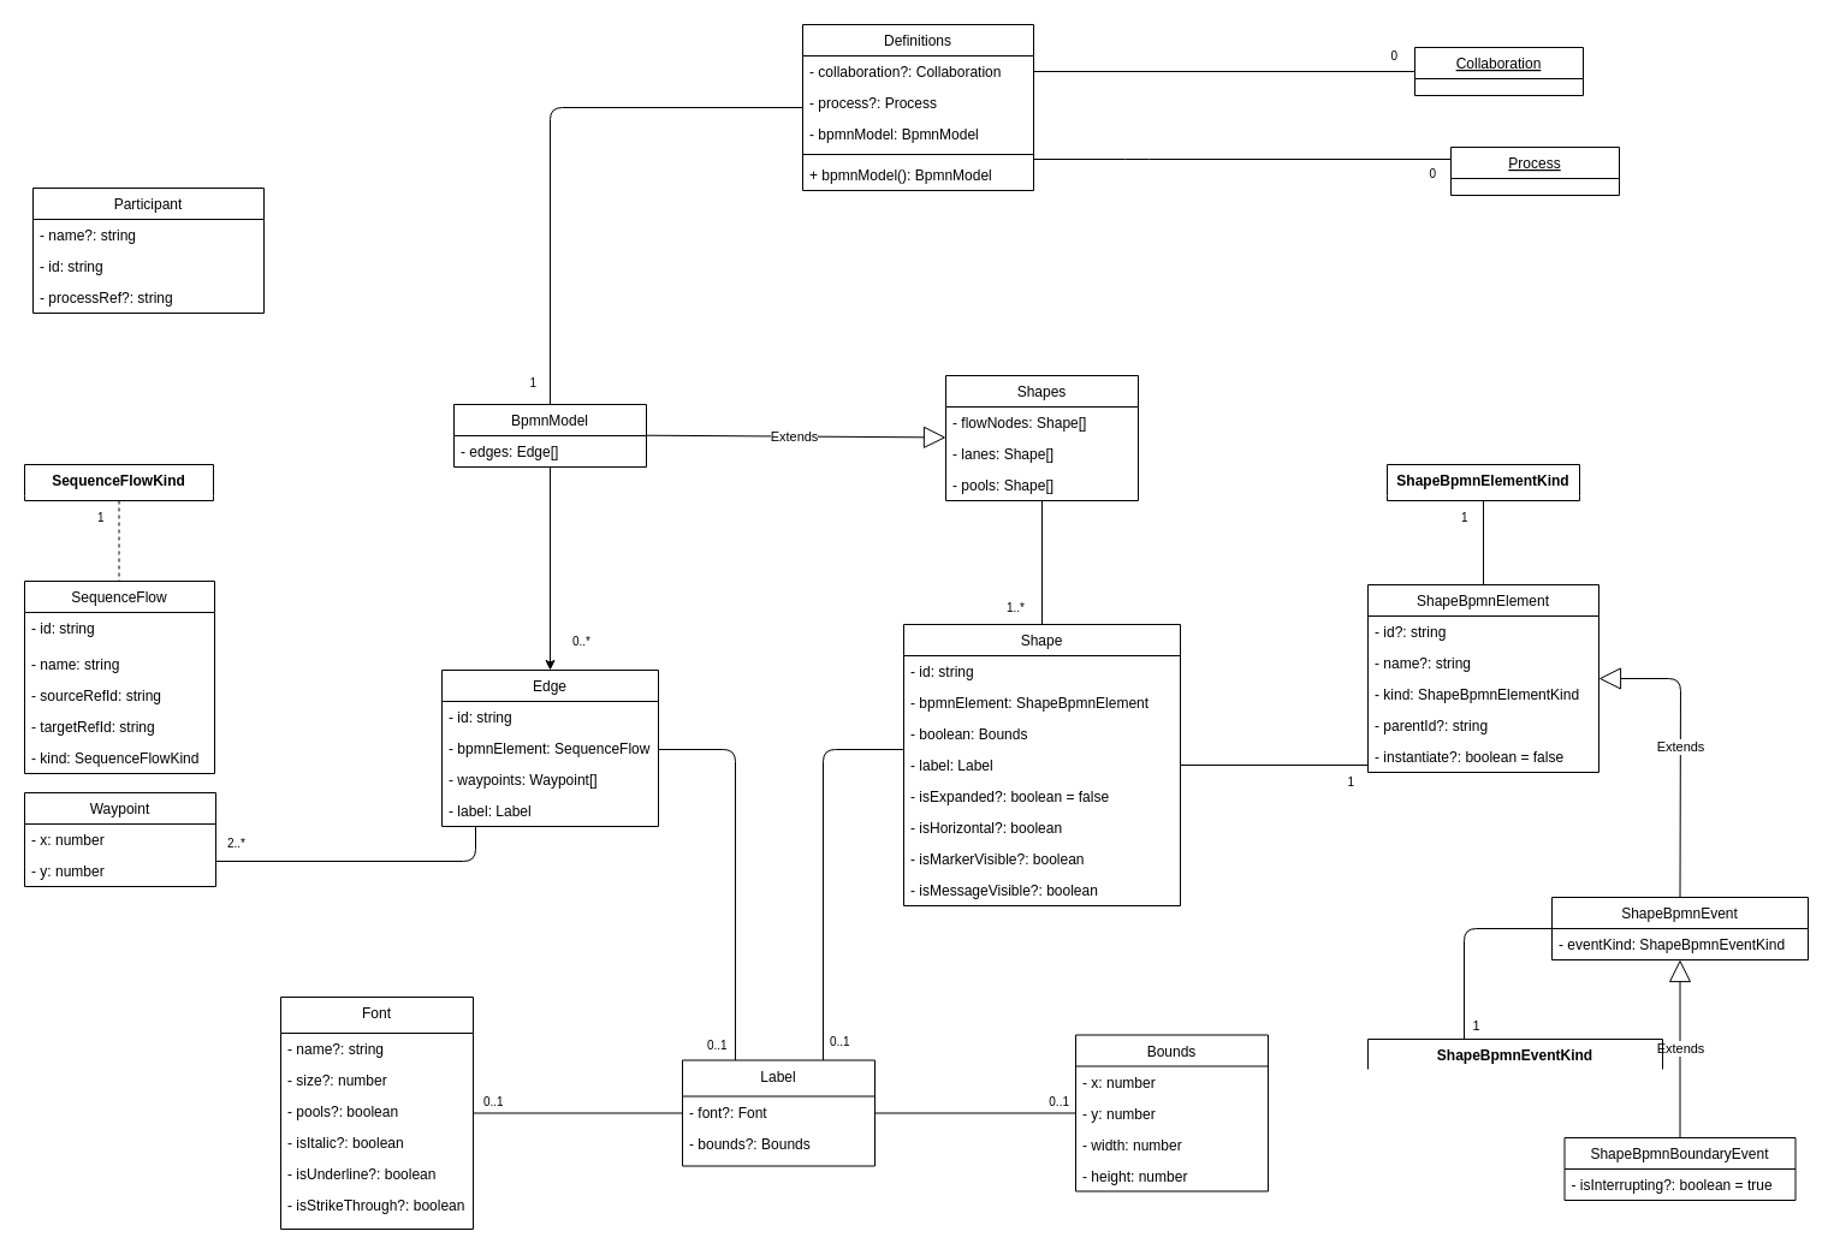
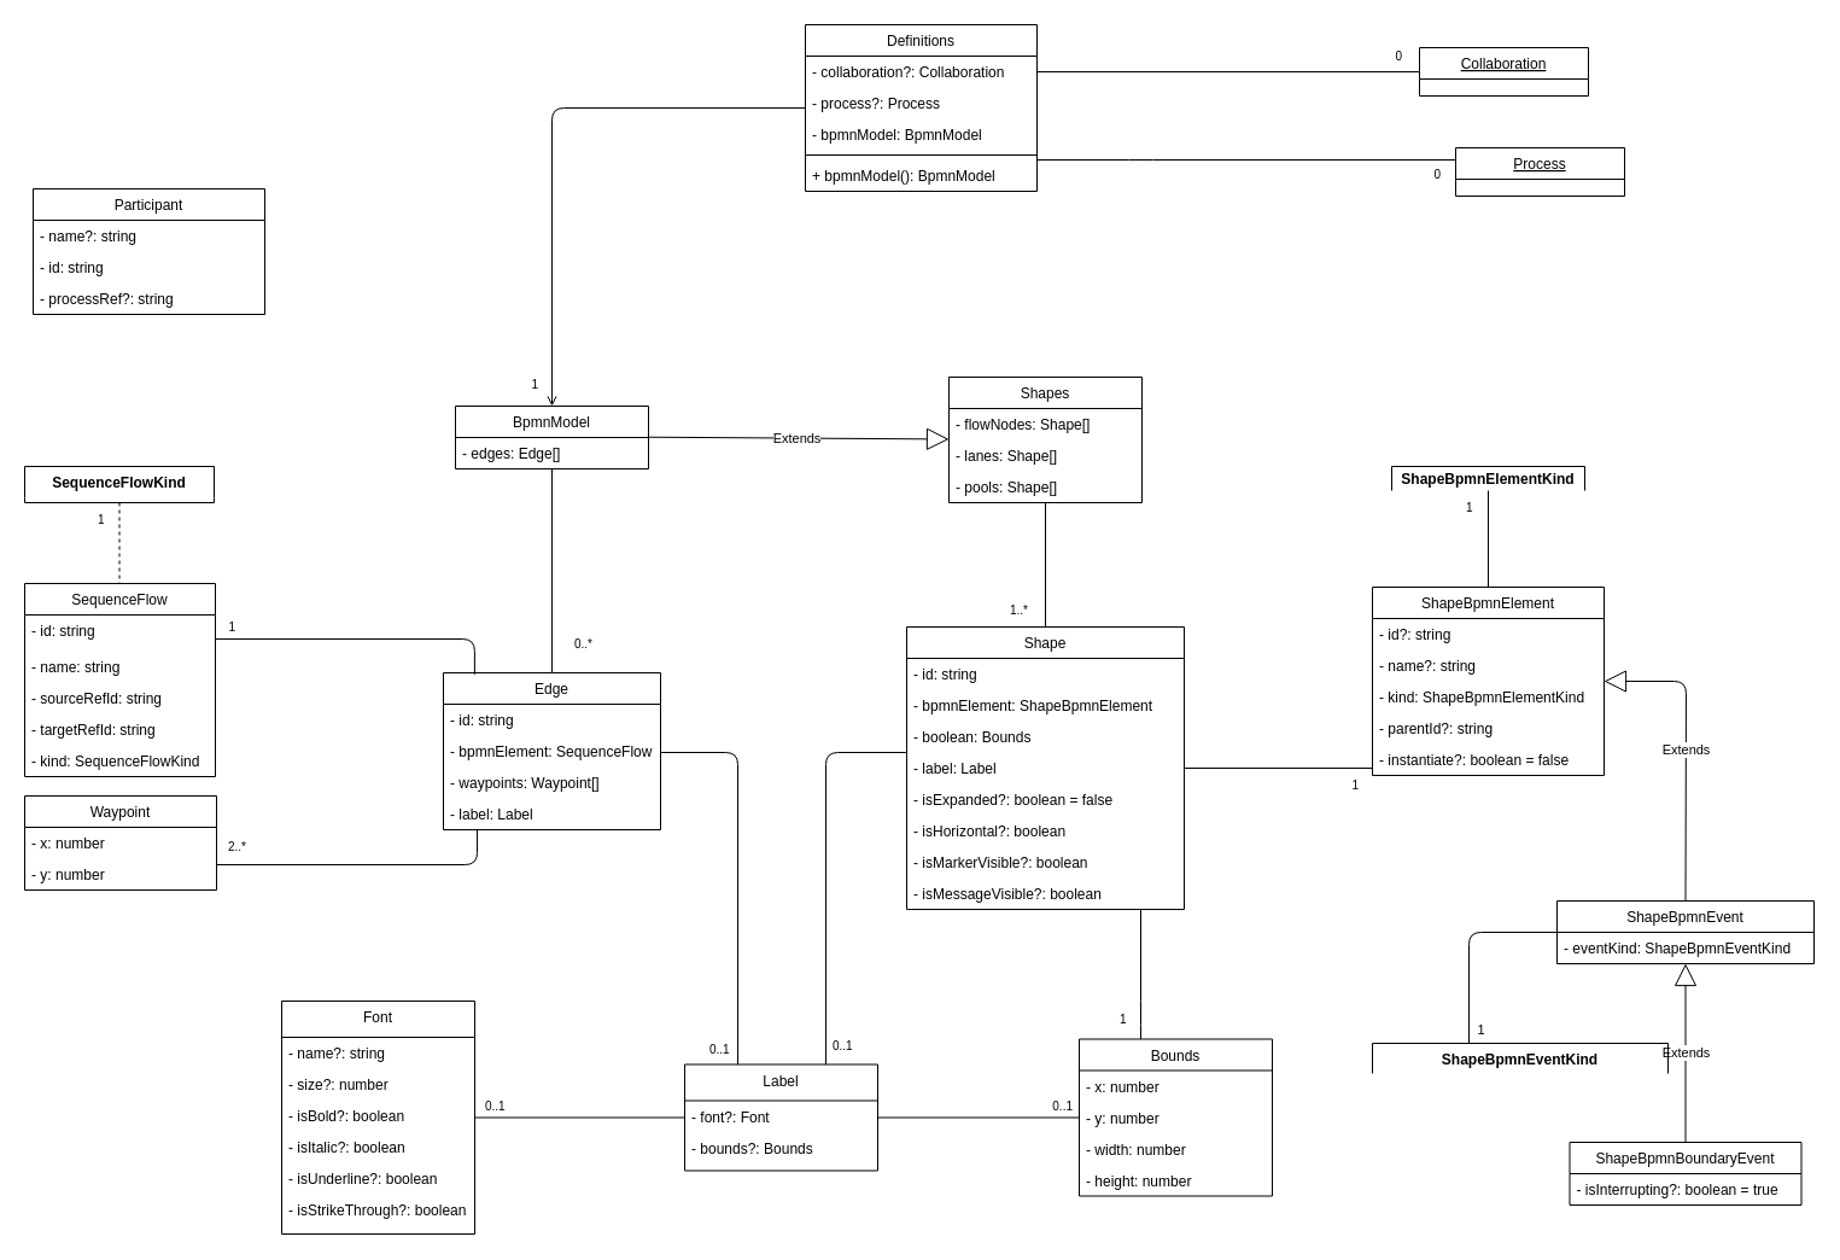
- <mxCell id="21" value="" style="endArrow=none;html=1;edgeStyle=orthogonalEdgeStyle;shadow=0;entryX=0.5;entryY=0;entryDx=0;entryDy=0;" parent="1" source="46" target="39" edge="1"><mxGeometry relative="1" as="geometry"><mxPoint x="598" y="46" as="sourcePoint" /><mxPoint x="518" y="260" as="targetPoint" /><Array as="points" /></mxGeometry></mxCell>
+ <mxCell id="21" value="" style="endArrow=open;html=1;edgeStyle=orthogonalEdgeStyle;shadow=0;entryX=0.5;entryY=0;entryDx=0;entryDy=0;" parent="1" source="46" target="39" edge="1"><mxGeometry relative="1" as="geometry"><mxPoint x="598" y="46" as="sourcePoint" /><mxPoint x="518" y="260" as="targetPoint" /><Array as="points" /></mxGeometry></mxCell>
- <mxCell id="98" value="ShapeBpmnElementKind" style="swimlane;fontStyle=1;childLayout=stackLayout;horizontal=1;startSize=26;fillColor=none;horizontalStack=0;resizeParent=1;resizeParentMax=0;resizeLast=0;collapsible=1;marginBottom=0;swimlaneLine=0;rounded=0;shadow=0;comic=0;glass=0;" parent="1" vertex="1"><mxGeometry x="1153" y="386" width="160" height="30" as="geometry" /></mxCell>
+ <mxCell id="98" value="ShapeBpmnElementKind" style="swimlane;fontStyle=1;childLayout=stackLayout;horizontal=1;startSize=26;fillColor=none;horizontalStack=0;resizeParent=1;resizeParentMax=0;resizeLast=0;collapsible=1;marginBottom=0;swimlaneLine=0;rounded=0;shadow=0;comic=0;glass=0;" parent="1" vertex="1"><mxGeometry x="1153" y="386" width="160" height="20" as="geometry" /></mxCell>
+ <mxCell id="11" value="" style="endArrow=none;html=1;edgeStyle=orthogonalEdgeStyle;shadow=0;exitX=0.144;exitY=0.01;exitDx=0;exitDy=0;exitPerimeter=0;" parent="1" source="59" target="33" edge="1"><mxGeometry relative="1" as="geometry"><mxPoint x="430" y="442" as="sourcePoint" /><mxPoint x="330" y="533" as="targetPoint" /><Array as="points"><mxPoint x="393" y="529" /></Array></mxGeometry></mxCell>
+ <mxCell id="12" value="&lt;div&gt;1&lt;/div&gt;" style="resizable=0;html=1;align=right;verticalAlign=bottom;labelBackgroundColor=#ffffff;fontSize=10;shadow=0;" parent="11" connectable="0" vertex="1"><mxGeometry x="1" relative="1" as="geometry"><mxPoint x="16.98" y="-2" as="offset" /></mxGeometry></mxCell>
- <mxCell id="27" value="" style="endArrow=classic;html=1;edgeStyle=orthogonalEdgeStyle;shadow=0;entryX=0.5;entryY=0;entryDx=0;entryDy=0;" parent="1" source="39" target="59" edge="1"><mxGeometry relative="1" as="geometry"><mxPoint x="910" y="452" as="sourcePoint" /><mxPoint x="656" y="464" as="targetPoint" /><Array as="points" /></mxGeometry></mxCell>
+ <mxCell id="27" value="" style="endArrow=none;html=1;edgeStyle=orthogonalEdgeStyle;shadow=0;entryX=0.5;entryY=0;entryDx=0;entryDy=0;" parent="1" source="39" target="59" edge="1"><mxGeometry relative="1" as="geometry"><mxPoint x="910" y="452" as="sourcePoint" /><mxPoint x="656" y="464" as="targetPoint" /><Array as="points" /></mxGeometry></mxCell>
+ <mxCell id="13" value="" style="endArrow=none;html=1;edgeStyle=orthogonalEdgeStyle;shadow=0;" parent="1" source="87" target="74" edge="1"><mxGeometry relative="1" as="geometry"><mxPoint x="1288" y="743" as="sourcePoint" /><mxPoint x="530" y="456" as="targetPoint" /><Array as="points"><mxPoint x="945" y="839" /><mxPoint x="945" y="839" /></Array></mxGeometry></mxCell>
+ <mxCell id="14" value="1" style="resizable=0;html=1;align=left;verticalAlign=bottom;labelBackgroundColor=#ffffff;fontSize=10;shadow=0;" parent="13" connectable="0" vertex="1"><mxGeometry x="-1" relative="1" as="geometry"><mxPoint x="-19" y="-9" as="offset" /></mxGeometry></mxCell>
- <mxCell id="67" value="- pools?: boolean" style="text;strokeColor=none;fillColor=none;align=left;verticalAlign=top;spacingLeft=4;spacingRight=4;overflow=hidden;rotatable=0;points=[[0,0.5],[1,0.5]];portConstraint=eastwest;shadow=0;" parent="64" vertex="1"><mxGeometry y="82" width="160" height="26" as="geometry" /></mxCell>
+ <mxCell id="67" value="- isBold?: boolean" style="text;strokeColor=none;fillColor=none;align=left;verticalAlign=top;spacingLeft=4;spacingRight=4;overflow=hidden;rotatable=0;points=[[0,0.5],[1,0.5]];portConstraint=eastwest;shadow=0;" parent="64" vertex="1"><mxGeometry y="82" width="160" height="26" as="geometry" /></mxCell>
